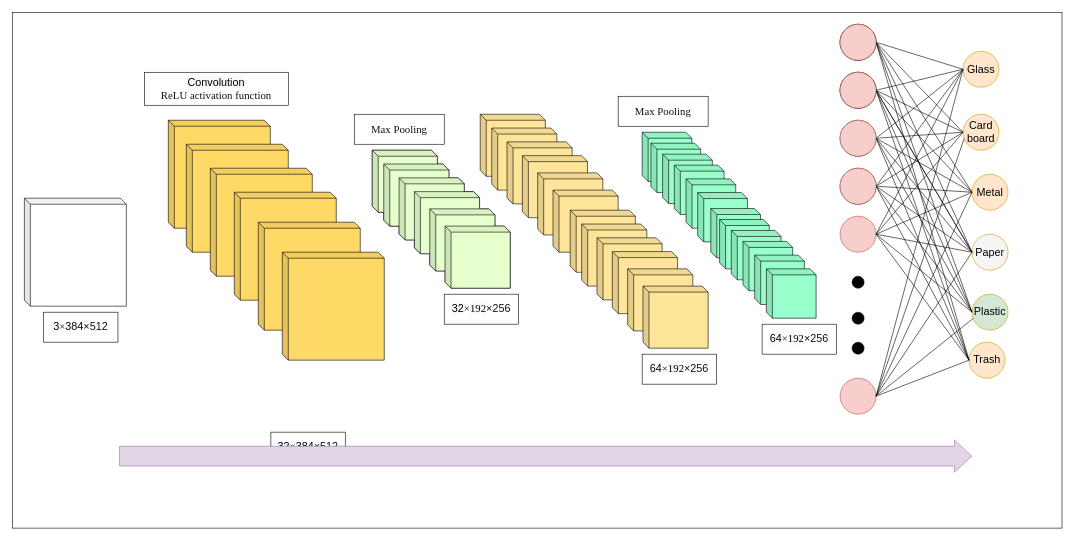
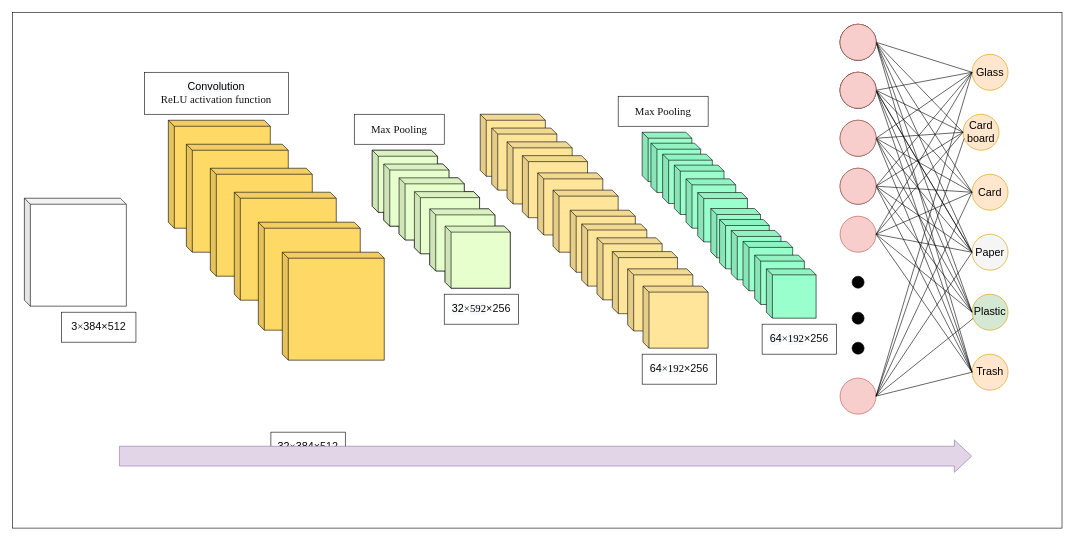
- <mxCell id="72" value="&lt;font style=&quot;font-size: 18px&quot;&gt;Glass&lt;/font&gt;" style="ellipse;whiteSpace=wrap;html=1;aspect=fixed;fillColor=#ffe6cc;strokeColor=#d79b00;" vertex="1" parent="57"><mxGeometry x="205" y="45" width="60" height="60" as="geometry" /></mxCell>
+ <mxCell id="72" value="&lt;font style=&quot;font-size: 18px&quot;&gt;Glass&lt;/font&gt;" style="ellipse;whiteSpace=wrap;html=1;aspect=fixed;fillColor=#ffe6cc;strokeColor=#d79b00;" vertex="1" parent="57"><mxGeometry x="220" y="50" width="60" height="60" as="geometry" /></mxCell>
- <mxCell id="119" value="&lt;font style=&quot;font-size: 18px&quot;&gt;&lt;span style=&quot;background-color: rgb(248 , 249 , 250)&quot;&gt;Convolution&lt;br&gt;&lt;/span&gt;&lt;/font&gt;&lt;span style=&quot;color: rgb(17 , 17 , 17) ; font-family: &amp;#34;u0000&amp;#34; ; background-color: rgb(255 , 255 , 255)&quot;&gt;&lt;font style=&quot;font-size: 18px&quot;&gt;ReLU activation function&lt;/font&gt;&lt;br&gt;&lt;/span&gt;" style="rounded=0;whiteSpace=wrap;html=1;strokeColor=#000000;fillColor=none;" vertex="1" parent="1"><mxGeometry x="240" y="120" width="240" height="55" as="geometry" /></mxCell>
+ <mxCell id="119" value="&lt;font style=&quot;font-size: 18px&quot;&gt;&lt;span style=&quot;background-color: rgb(248 , 249 , 250)&quot;&gt;Convolution&lt;br&gt;&lt;/span&gt;&lt;/font&gt;&lt;span style=&quot;color: rgb(17 , 17 , 17) ; font-family: &amp;#34;u0000&amp;#34; ; background-color: rgb(255 , 255 , 255)&quot;&gt;&lt;font style=&quot;font-size: 18px&quot;&gt;ReLU activation function&lt;/font&gt;&lt;br&gt;&lt;/span&gt;" style="rounded=0;whiteSpace=wrap;html=1;strokeColor=#000000;fillColor=none;" vertex="1" parent="1"><mxGeometry x="240" y="120" width="240" height="70" as="geometry" /></mxCell>
- <mxCell id="68" value="&lt;font style=&quot;font-size: 18px&quot;&gt;Metal&lt;/font&gt;" style="ellipse;whiteSpace=wrap;html=1;aspect=fixed;fillColor=#ffe6cc;strokeColor=#d79b00;" vertex="1" parent="57"><mxGeometry x="220" y="250" width="60" height="60" as="geometry" /></mxCell>
+ <mxCell id="68" value="&lt;font style=&quot;font-size: 18px&quot;&gt;Card&lt;/font&gt;" style="ellipse;whiteSpace=wrap;html=1;aspect=fixed;fillColor=#ffe6cc;strokeColor=#d79b00;" vertex="1" parent="57"><mxGeometry x="220" y="250" width="60" height="60" as="geometry" /></mxCell>
- <mxCell id="41" value="&lt;font style=&quot;font-size: 18px&quot;&gt;&lt;span style=&quot;background-color: rgb(248 , 249 , 250)&quot;&gt;32&lt;/span&gt;&lt;span style=&quot;color: rgb(17 , 17 , 17) ; font-family: &amp;#34;u0000&amp;#34; ; background-color: rgb(255 , 255 , 255)&quot;&gt;×&lt;/span&gt;&lt;span style=&quot;font-family: &amp;#34;u0000&amp;#34; ; background-color: rgb(248 , 249 , 250)&quot;&gt;192&lt;/span&gt;&lt;/font&gt;&lt;span style=&quot;color: rgb(17 , 17 , 17) ; background-color: rgb(255 , 255 , 255)&quot;&gt;&lt;font style=&quot;font-size: 18px&quot;&gt;×256&lt;/font&gt;&lt;br&gt;&lt;/span&gt;" style="rounded=0;whiteSpace=wrap;html=1;strokeColor=#000000;fillColor=none;" vertex="1" parent="25"><mxGeometry x="-60" y="300" width="124" height="50" as="geometry" /></mxCell>
+ <mxCell id="41" value="&lt;font style=&quot;font-size: 18px&quot;&gt;&lt;span style=&quot;background-color: rgb(248 , 249 , 250)&quot;&gt;32&lt;/span&gt;&lt;span style=&quot;color: rgb(17 , 17 , 17) ; font-family: &amp;#34;u0000&amp;#34; ; background-color: rgb(255 , 255 , 255)&quot;&gt;×&lt;/span&gt;&lt;span style=&quot;font-family: &amp;#34;u0000&amp;#34; ; background-color: rgb(248 , 249 , 250)&quot;&gt;592&lt;/span&gt;&lt;/font&gt;&lt;span style=&quot;color: rgb(17 , 17 , 17) ; background-color: rgb(255 , 255 , 255)&quot;&gt;&lt;font style=&quot;font-size: 18px&quot;&gt;×256&lt;/font&gt;&lt;br&gt;&lt;/span&gt;" style="rounded=0;whiteSpace=wrap;html=1;strokeColor=#000000;fillColor=none;" vertex="1" parent="25"><mxGeometry x="-60" y="300" width="124" height="50" as="geometry" /></mxCell>
- <mxCell id="117" value="&lt;font style=&quot;font-size: 18px&quot;&gt;3&lt;span style=&quot;color: rgb(17 , 17 , 17) ; font-family: &amp;#34;u0000&amp;#34; ; background-color: rgb(255 , 255 , 255)&quot;&gt;×&lt;/span&gt;384&lt;/font&gt;&lt;span style=&quot;color: rgb(17 , 17 , 17) ; background-color: rgb(255 , 255 , 255)&quot;&gt;&lt;font style=&quot;font-size: 18px&quot;&gt;×512&lt;/font&gt;&lt;br&gt;&lt;/span&gt;" style="rounded=0;whiteSpace=wrap;html=1;strokeColor=#000000;fillColor=none;" vertex="1" parent="1"><mxGeometry x="72" y="520" width="124" height="50" as="geometry" /></mxCell>
+ <mxCell id="117" value="&lt;font style=&quot;font-size: 18px&quot;&gt;3&lt;span style=&quot;color: rgb(17 , 17 , 17) ; font-family: &amp;#34;u0000&amp;#34; ; background-color: rgb(255 , 255 , 255)&quot;&gt;×&lt;/span&gt;384&lt;/font&gt;&lt;span style=&quot;color: rgb(17 , 17 , 17) ; background-color: rgb(255 , 255 , 255)&quot;&gt;&lt;font style=&quot;font-size: 18px&quot;&gt;×512&lt;/font&gt;&lt;br&gt;&lt;/span&gt;" style="rounded=0;whiteSpace=wrap;html=1;strokeColor=#000000;fillColor=none;" vertex="1" parent="1"><mxGeometry x="102" y="520" width="124" height="50" as="geometry" /></mxCell>
- <mxCell id="71" value="&lt;font style=&quot;font-size: 18px&quot;&gt;Trash&lt;/font&gt;" style="ellipse;whiteSpace=wrap;html=1;aspect=fixed;fillColor=#ffe6cc;strokeColor=#d79b00;" vertex="1" parent="57"><mxGeometry x="215" y="530" width="60" height="60" as="geometry" /></mxCell>
+ <mxCell id="71" value="&lt;font style=&quot;font-size: 18px&quot;&gt;Trash&lt;/font&gt;" style="ellipse;whiteSpace=wrap;html=1;aspect=fixed;fillColor=#ffe6cc;strokeColor=#d79b00;" vertex="1" parent="57"><mxGeometry x="220" y="550" width="60" height="60" as="geometry" /></mxCell>
